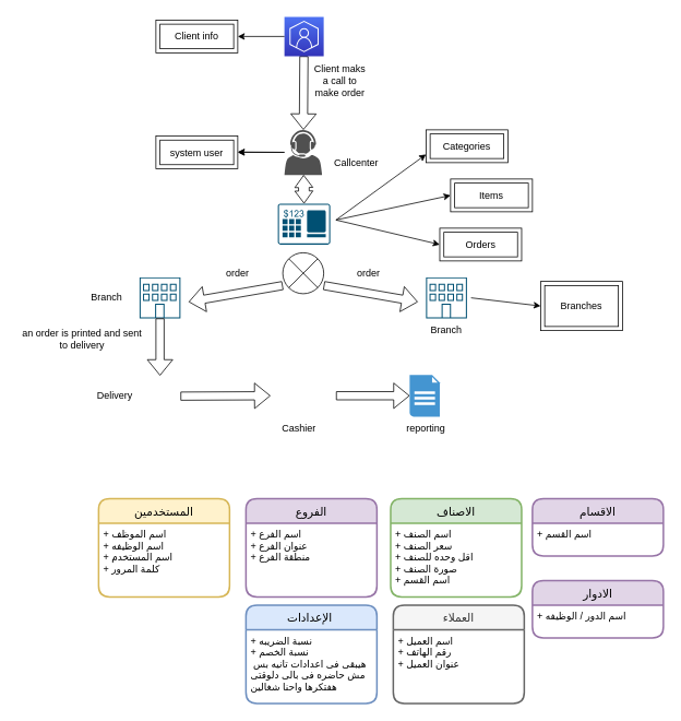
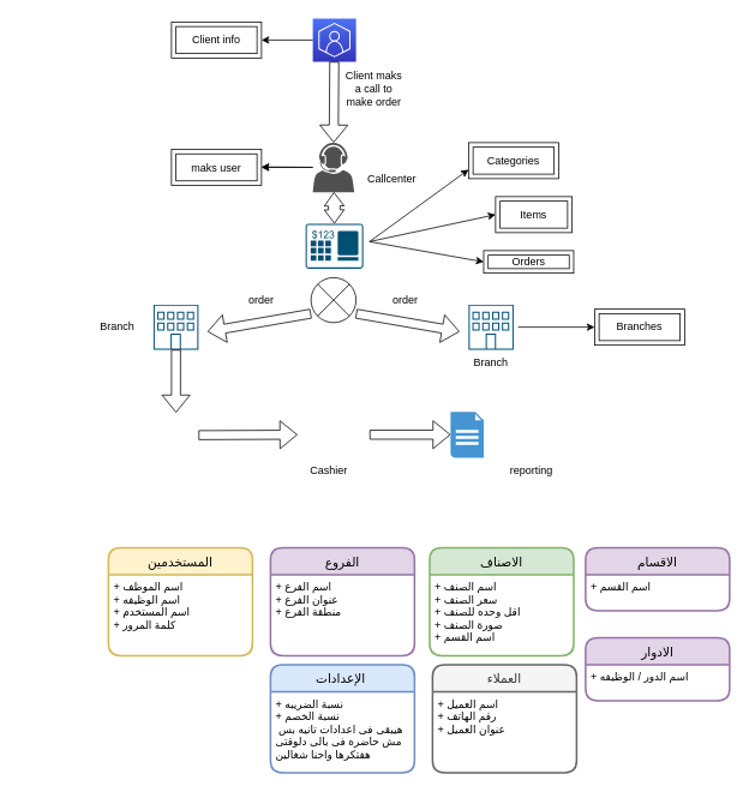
- <mxCell id="22" value="system user" style="shape=ext;margin=3;double=1;whiteSpace=wrap;html=1;align=center;" parent="1" vertex="1"><mxGeometry x="190" y="165.5" width="100" height="40" as="geometry" /></mxCell>
+ <mxCell id="22" value="maks user" style="shape=ext;margin=3;double=1;whiteSpace=wrap;html=1;align=center;" parent="1" vertex="1"><mxGeometry x="190" y="165.5" width="100" height="40" as="geometry" /></mxCell>
- <mxCell id="37" value="Items" style="shape=ext;margin=3;double=1;whiteSpace=wrap;html=1;align=center;" parent="1" vertex="1"><mxGeometry x="550" y="218" width="100" height="40" as="geometry" /></mxCell>
+ <mxCell id="37" value="Items" style="shape=ext;margin=3;double=1;whiteSpace=wrap;html=1;align=center;" parent="1" vertex="1"><mxGeometry x="550" y="218" width="85" height="40" as="geometry" /></mxCell>
- <mxCell id="41" value="Orders" style="shape=ext;margin=3;double=1;whiteSpace=wrap;html=1;align=center;" parent="1" vertex="1"><mxGeometry x="536.8" y="278" width="100" height="40" as="geometry" /></mxCell>
+ <mxCell id="41" value="Orders" style="shape=ext;margin=3;double=1;whiteSpace=wrap;html=1;align=center;" parent="1" vertex="1"><mxGeometry x="536.8" y="278" width="100" height="25" as="geometry" /></mxCell>
- <mxCell id="38" value="Branches" style="shape=ext;margin=3;double=1;whiteSpace=wrap;html=1;align=center;" parent="1" vertex="1"><mxGeometry x="660" y="343" width="100" height="60" as="geometry" /></mxCell>
+ <mxCell id="38" value="Branches" style="shape=ext;margin=3;double=1;whiteSpace=wrap;html=1;align=center;" parent="1" vertex="1"><mxGeometry x="660" y="343" width="100" height="40" as="geometry" /></mxCell>
- <mxCell id="30" value="an order is printed and sent to delivery" style="text;html=1;strokeColor=none;fillColor=none;align=center;verticalAlign=middle;whiteSpace=wrap;rounded=0;" parent="1" vertex="1"><mxGeometry x="20" y="398" width="160" height="30" as="geometry" /></mxCell>
- <mxCell id="27" value="Delivery" style="text;html=1;strokeColor=none;fillColor=none;align=center;verticalAlign=middle;whiteSpace=wrap;rounded=0;" parent="1" vertex="1"><mxGeometry x="110" y="468" width="60" height="30" as="geometry" /></mxCell>
- <mxCell id="33" value="reporting" style="text;html=1;strokeColor=none;fillColor=none;align=center;verticalAlign=middle;whiteSpace=wrap;rounded=0;" parent="1" vertex="1"><mxGeometry x="490" y="508" width="60" height="30" as="geometry" /></mxCell>
+ <mxCell id="33" value="reporting" style="text;html=1;strokeColor=none;fillColor=none;align=center;verticalAlign=middle;whiteSpace=wrap;rounded=0;" parent="1" vertex="1"><mxGeometry x="560" y="508" width="60" height="30" as="geometry" /></mxCell>
